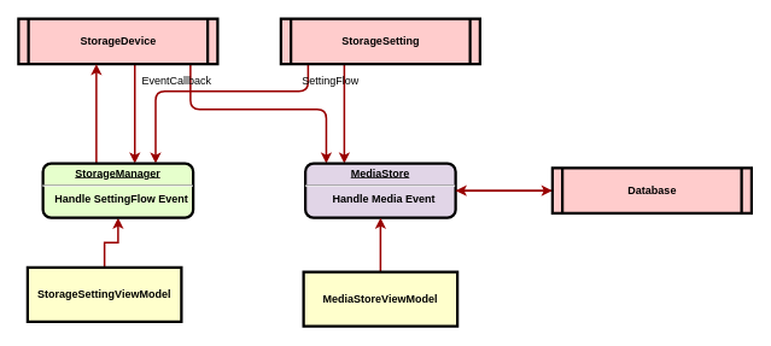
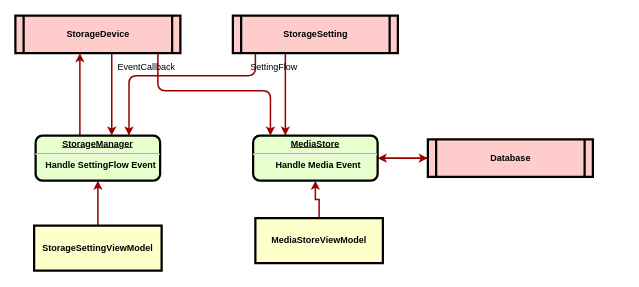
- <mxCell id="14" value="&lt;p style=&quot;margin: 0px; margin-top: 4px; text-align: center; text-decoration: underline;&quot;&gt;&lt;strong&gt;MediaStore&lt;/strong&gt;&lt;/p&gt;&lt;hr&gt;&lt;p style=&quot;margin: 0px; margin-left: 8px;&quot;&gt;Handle Media Event&lt;/p&gt;" style="verticalAlign=middle;align=center;overflow=fill;fontSize=12;fontFamily=Helvetica;html=1;rounded=1;fontStyle=1;strokeWidth=3;fillColor=#e1d5e7;" vertex="1" parent="1"><mxGeometry x="337" y="180" width="166" height="60" as="geometry" /></mxCell>
+ <mxCell id="14" value="&lt;p style=&quot;margin: 0px; margin-top: 4px; text-align: center; text-decoration: underline;&quot;&gt;&lt;strong&gt;MediaStore&lt;/strong&gt;&lt;/p&gt;&lt;hr&gt;&lt;p style=&quot;margin: 0px; margin-left: 8px;&quot;&gt;Handle Media Event&lt;/p&gt;" style="verticalAlign=middle;align=center;overflow=fill;fontSize=12;fontFamily=Helvetica;html=1;rounded=1;fontStyle=1;strokeWidth=3;fillColor=#E6FFCC" vertex="1" parent="1"><mxGeometry x="337" y="180" width="166" height="60" as="geometry" /></mxCell>
- <mxCell id="17" value="Database" style="shape=process;whiteSpace=wrap;align=center;verticalAlign=middle;size=0.048;fontStyle=1;strokeWidth=3;fillColor=#FFCCCC" vertex="1" parent="1"><mxGeometry x="610" y="185" width="220" height="50" as="geometry" /></mxCell>
+ <mxCell id="17" value="Database" style="shape=process;whiteSpace=wrap;align=center;verticalAlign=middle;size=0.048;fontStyle=1;strokeWidth=3;fillColor=#FFCCCC" vertex="1" parent="1"><mxGeometry x="570" y="185" width="220" height="50" as="geometry" /></mxCell>
- <mxCell id="6" value="StorageSettingViewModel" style="whiteSpace=wrap;align=center;verticalAlign=middle;fontStyle=1;strokeWidth=3;fillColor=#FFFFCC" parent="1" vertex="1"><mxGeometry x="30" y="295" width="170" height="60" as="geometry" /></mxCell>
+ <mxCell id="6" value="StorageSettingViewModel" style="whiteSpace=wrap;align=center;verticalAlign=middle;fontStyle=1;strokeWidth=3;fillColor=#FFFFCC" parent="1" vertex="1"><mxGeometry x="45" y="300" width="170" height="60" as="geometry" /></mxCell>
- <mxCell id="19" value="MediaStoreViewModel" style="whiteSpace=wrap;align=center;verticalAlign=middle;fontStyle=1;strokeWidth=3;fillColor=#FFFFCC" vertex="1" parent="1"><mxGeometry x="335" y="300" width="170" height="60" as="geometry" /></mxCell>
+ <mxCell id="19" value="MediaStoreViewModel" style="whiteSpace=wrap;align=center;verticalAlign=middle;fontStyle=1;strokeWidth=3;fillColor=#FFFFCC" vertex="1" parent="1"><mxGeometry x="340" y="290" width="170" height="60" as="geometry" /></mxCell>
